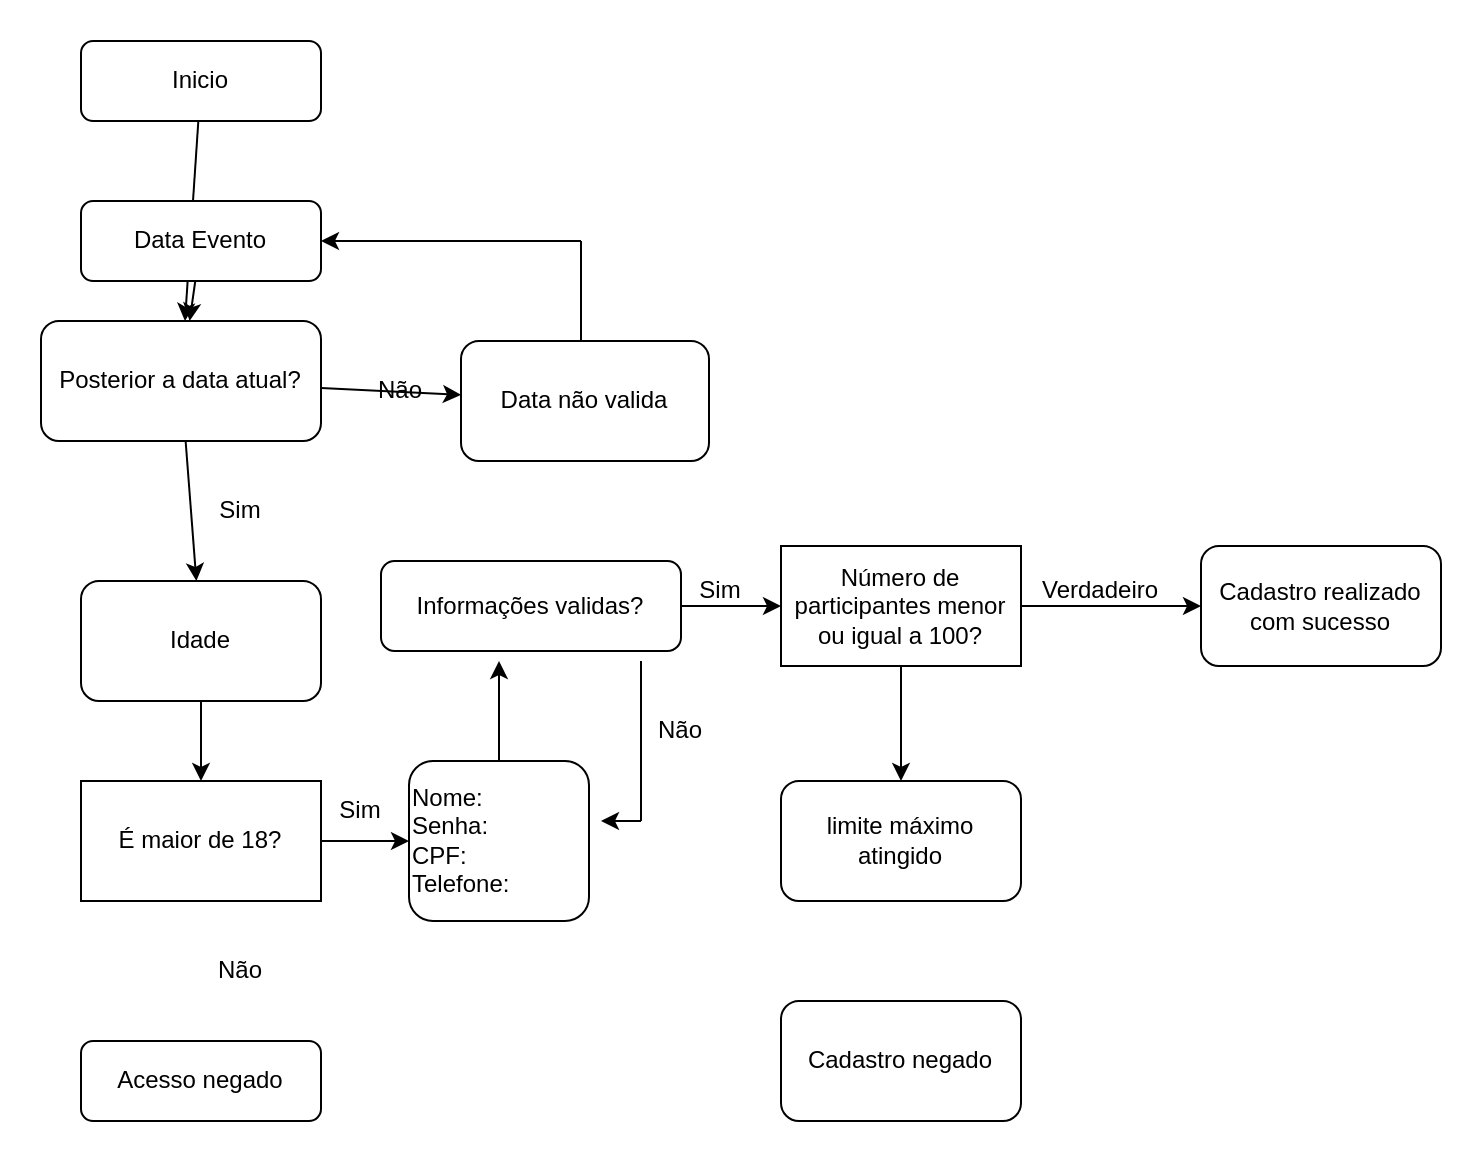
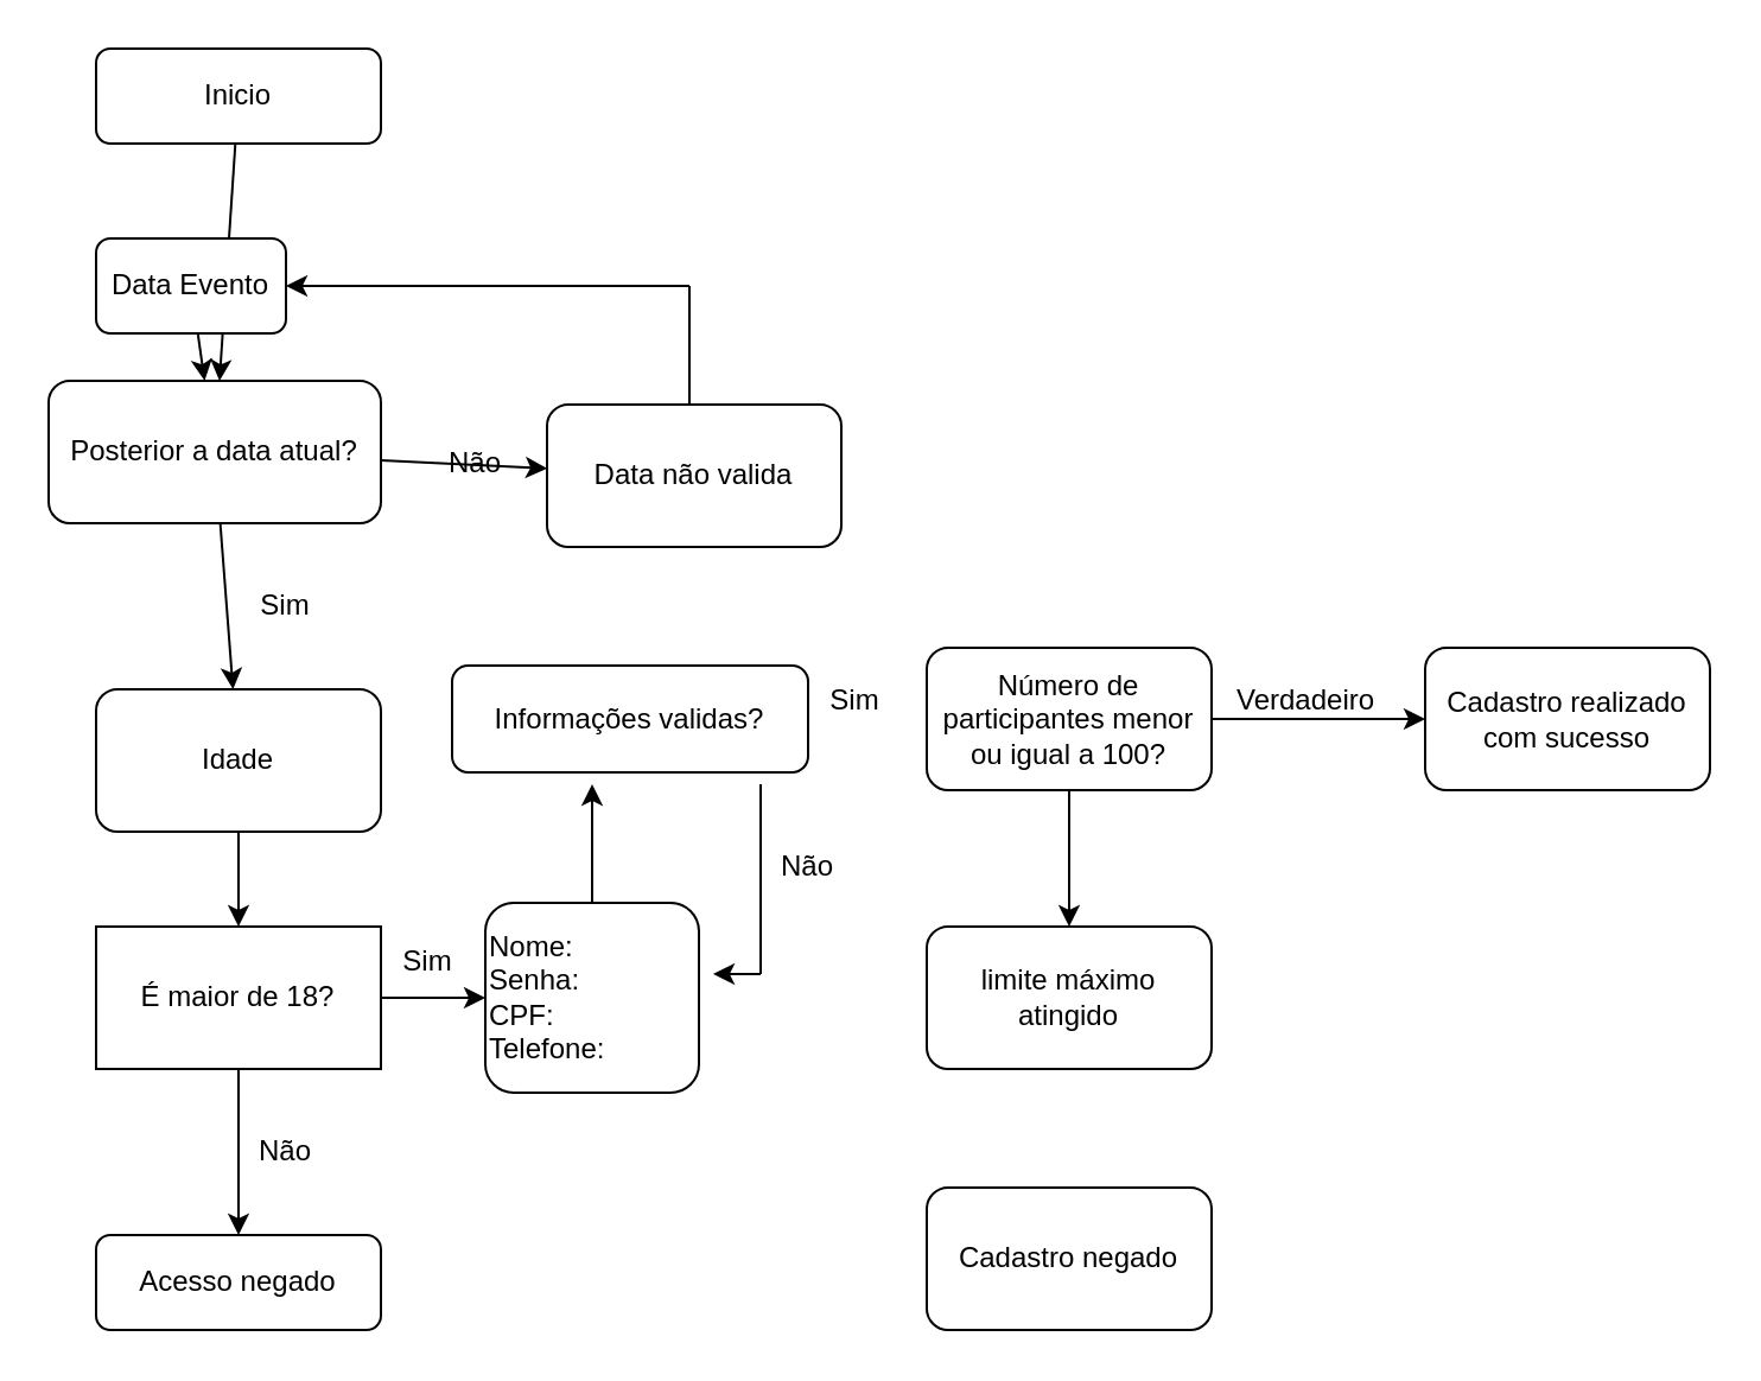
- <mxCell id="14" value="Data Evento" style="rounded=1;whiteSpace=wrap;html=1;" vertex="1" parent="1"><mxGeometry x="40" y="100" width="120" height="40" as="geometry" /></mxCell>
+ <mxCell id="14" value="Data Evento" style="rounded=1;whiteSpace=wrap;html=1;" vertex="1" parent="1"><mxGeometry x="40" y="100" width="80" height="40" as="geometry" /></mxCell>
- <mxCell id="23" value="" style="edgeStyle=none;rounded=0;orthogonalLoop=1;jettySize=auto;html=1;" edge="1" parent="1" source="24" target="27"><mxGeometry relative="1" as="geometry" /></mxCell>
- <mxCell id="27" value="Número de participantes menor ou igual a 100?" style="whiteSpace=wrap;html=1;rounded=0;" vertex="1" parent="1"><mxGeometry x="390" y="272.5" width="120" height="60" as="geometry" /></mxCell>
+ <mxCell id="27" value="Número de participantes menor ou igual a 100?" style="rounded=1;whiteSpace=wrap;html=1;" vertex="1" parent="1"><mxGeometry x="390" y="272.5" width="120" height="60" as="geometry" /></mxCell>
+ <mxCell id="9" value="" style="edgeStyle=none;rounded=0;orthogonalLoop=1;jettySize=auto;html=1;" edge="1" parent="1" source="11" target="4"><mxGeometry relative="1" as="geometry" /></mxCell>
